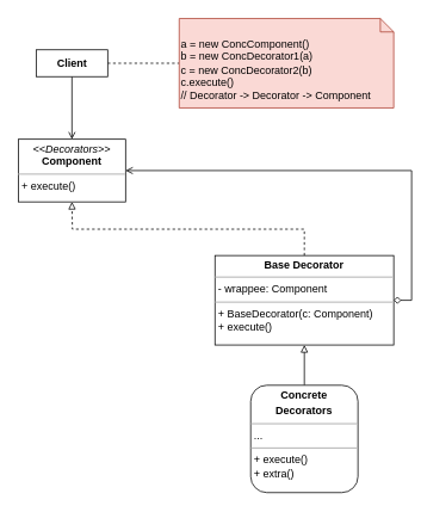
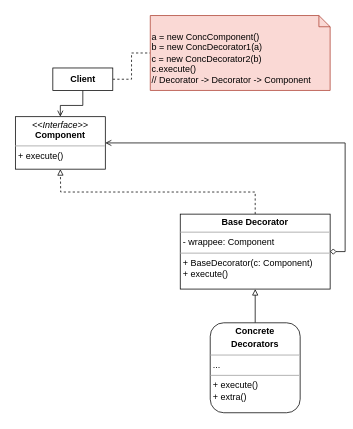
- <mxCell id="10" value="&lt;b&gt;Client&lt;/b&gt;" style="html=1;" vertex="1" parent="1"><mxGeometry x="40" y="55" width="80" height="30" as="geometry" /></mxCell>
+ <mxCell id="10" value="&lt;b&gt;Client&lt;/b&gt;" style="html=1;" vertex="1" parent="1"><mxGeometry x="70" y="90" width="80" height="30" as="geometry" /></mxCell>
- <mxCell id="2" value="&lt;p style=&quot;margin:0px;margin-top:4px;text-align:center;&quot;&gt;&lt;i&gt;&amp;lt;&amp;lt;Decorators&amp;gt;&amp;gt;&lt;/i&gt;&lt;br&gt;&lt;b&gt;Component&lt;/b&gt;&lt;/p&gt;&lt;hr size=&quot;1&quot;&gt;&lt;p style=&quot;margin:0px;margin-left:4px;&quot;&gt;+ execute()&lt;/p&gt;" style="verticalAlign=top;align=left;overflow=fill;fontSize=12;fontFamily=Helvetica;html=1;" vertex="1" parent="1"><mxGeometry x="20" y="155" width="120" height="70" as="geometry" /></mxCell>
+ <mxCell id="2" value="&lt;p style=&quot;margin:0px;margin-top:4px;text-align:center;&quot;&gt;&lt;i&gt;&amp;lt;&amp;lt;Interface&amp;gt;&amp;gt;&lt;/i&gt;&lt;br&gt;&lt;b&gt;Component&lt;/b&gt;&lt;/p&gt;&lt;hr size=&quot;1&quot;&gt;&lt;p style=&quot;margin:0px;margin-left:4px;&quot;&gt;+ execute()&lt;/p&gt;" style="verticalAlign=top;align=left;overflow=fill;fontSize=12;fontFamily=Helvetica;html=1;" vertex="1" parent="1"><mxGeometry x="20" y="155" width="120" height="70" as="geometry" /></mxCell>
